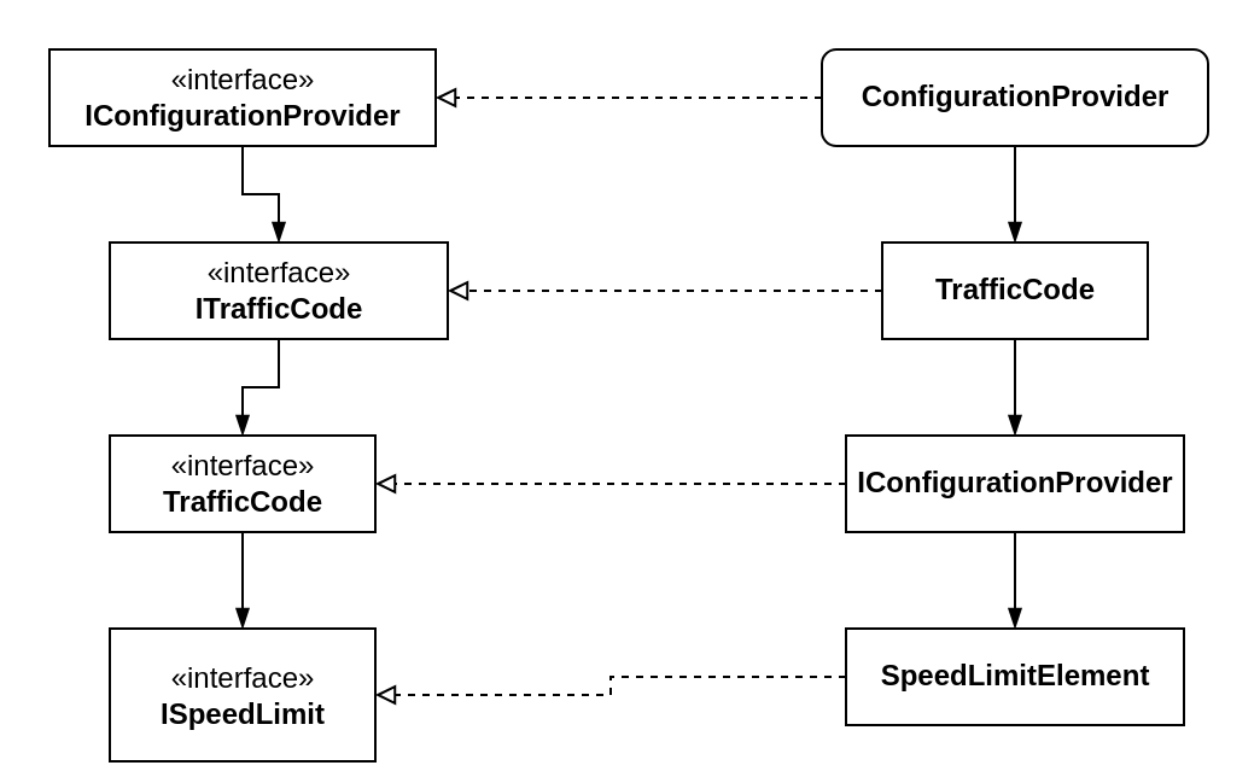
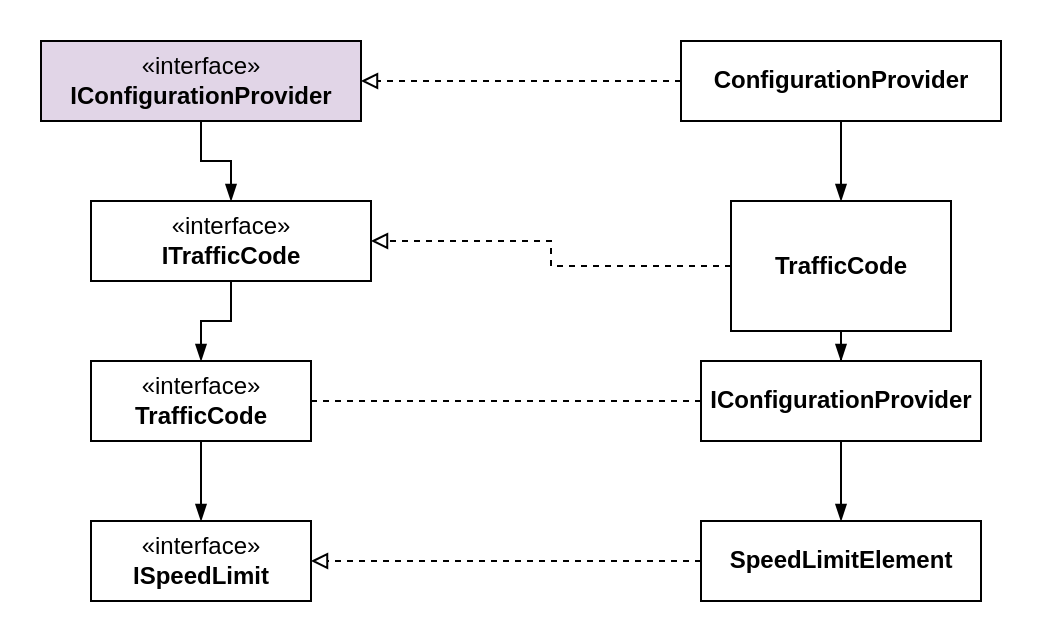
- <mxCell id="3" value="«interface»&lt;br&gt;&lt;div&gt;&lt;b&gt;IConfigurationProvider&lt;/b&gt;&lt;/div&gt;" style="html=1;" vertex="1" parent="1"><mxGeometry x="20" y="20" width="160" height="40" as="geometry" /></mxCell>
+ <mxCell id="3" value="«interface»&lt;br&gt;&lt;div&gt;&lt;b&gt;IConfigurationProvider&lt;/b&gt;&lt;/div&gt;" style="html=1;fillColor=#e1d5e7;" vertex="1" parent="1"><mxGeometry x="20" y="20" width="160" height="40" as="geometry" /></mxCell>
- <mxCell id="6" value="&lt;div&gt;ConfigurationProvider&lt;/div&gt;" style="html=1;fontStyle=1;rounded=1;" vertex="1" parent="1"><mxGeometry x="340" y="20" width="160" height="40" as="geometry" /></mxCell>
+ <mxCell id="6" value="&lt;div&gt;ConfigurationProvider&lt;/div&gt;" style="html=1;fontStyle=1" vertex="1" parent="1"><mxGeometry x="340" y="20" width="160" height="40" as="geometry" /></mxCell>
- <mxCell id="9" value="&lt;div&gt;&lt;b&gt;TrafficCode&lt;/b&gt;&lt;/div&gt;" style="html=1;" vertex="1" parent="1"><mxGeometry x="365" y="100" width="110" height="40" as="geometry" /></mxCell>
+ <mxCell id="9" value="&lt;div&gt;&lt;b&gt;TrafficCode&lt;/b&gt;&lt;/div&gt;" style="html=1;" vertex="1" parent="1"><mxGeometry x="365" y="100" width="110" height="65" as="geometry" /></mxCell>
- <mxCell id="11" style="edgeStyle=orthogonalEdgeStyle;rounded=0;orthogonalLoop=1;jettySize=auto;html=1;entryX=1;entryY=0.5;entryDx=0;entryDy=0;dashed=1;endArrow=block;endFill=0;" edge="1" parent="1" source="12" target="18"><mxGeometry relative="1" as="geometry" /></mxCell>
+ <mxCell id="11" style="edgeStyle=orthogonalEdgeStyle;rounded=0;orthogonalLoop=1;jettySize=auto;html=1;entryX=1;entryY=0.5;entryDx=0;entryDy=0;dashed=1;endArrow=none;endFill=0;" edge="1" parent="1" source="12" target="18"><mxGeometry relative="1" as="geometry" /></mxCell>
- <mxCell id="19" value="«interface»&lt;br&gt;&lt;b&gt;ISpeedLimit&lt;/b&gt;" style="html=1;" vertex="1" parent="1"><mxGeometry x="45" y="260" width="110" height="55" as="geometry" /></mxCell>
+ <mxCell id="19" value="«interface»&lt;br&gt;&lt;b&gt;ISpeedLimit&lt;/b&gt;" style="html=1;" vertex="1" parent="1"><mxGeometry x="45" y="260" width="110" height="40" as="geometry" /></mxCell>
